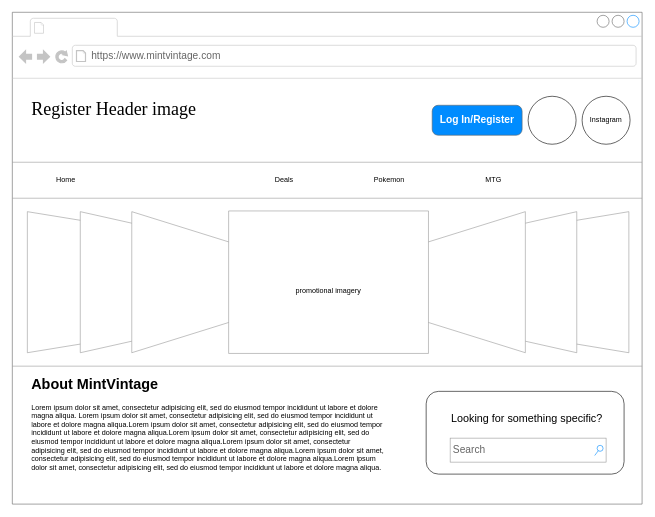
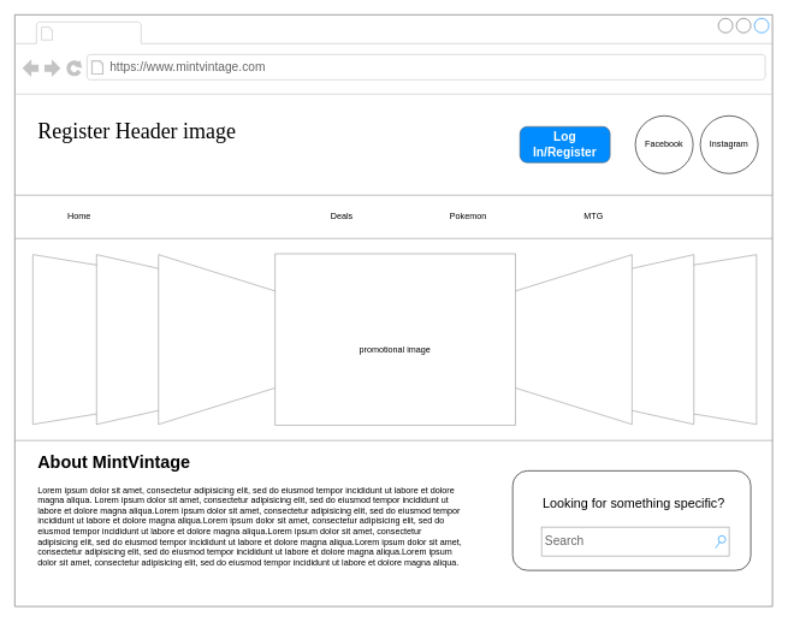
- <mxCell id="11" value="Log In/Register" style="strokeWidth=1;shadow=0;dashed=0;align=center;html=1;shape=mxgraph.mockup.buttons.button;strokeColor=#666666;fontColor=#ffffff;mainText=;buttonStyle=round;fontSize=17;fontStyle=1;fillColor=#008cff;whiteSpace=wrap;" vertex="1" parent="2"><mxGeometry x="700" y="155" width="150" height="50" as="geometry" /></mxCell>
+ <mxCell id="11" value="Log In/Register" style="strokeWidth=1;shadow=0;dashed=0;align=center;html=1;shape=mxgraph.mockup.buttons.button;strokeColor=#666666;fontColor=#ffffff;mainText=;buttonStyle=round;fontSize=17;fontStyle=1;fillColor=#008cff;whiteSpace=wrap;" vertex="1" parent="2"><mxGeometry x="700" y="155" width="125" height="50" as="geometry" /></mxCell>
+ <mxCell id="10" value="Facebook" style="text;html=1;align=center;verticalAlign=middle;whiteSpace=wrap;rounded=0;" vertex="1" parent="2"><mxGeometry x="870" y="165" width="60" height="30" as="geometry" /></mxCell>
- <mxCell id="19" value="&amp;nbsp;promotional imagery" style="text;html=1;align=center;verticalAlign=middle;whiteSpace=wrap;rounded=0;" vertex="1" parent="2"><mxGeometry x="458" y="449" width="135" height="30" as="geometry" /></mxCell>
+ <mxCell id="19" value="&amp;nbsp;promotional image" style="text;html=1;align=center;verticalAlign=middle;whiteSpace=wrap;rounded=0;" vertex="1" parent="2"><mxGeometry x="458" y="449" width="135" height="30" as="geometry" /></mxCell>
